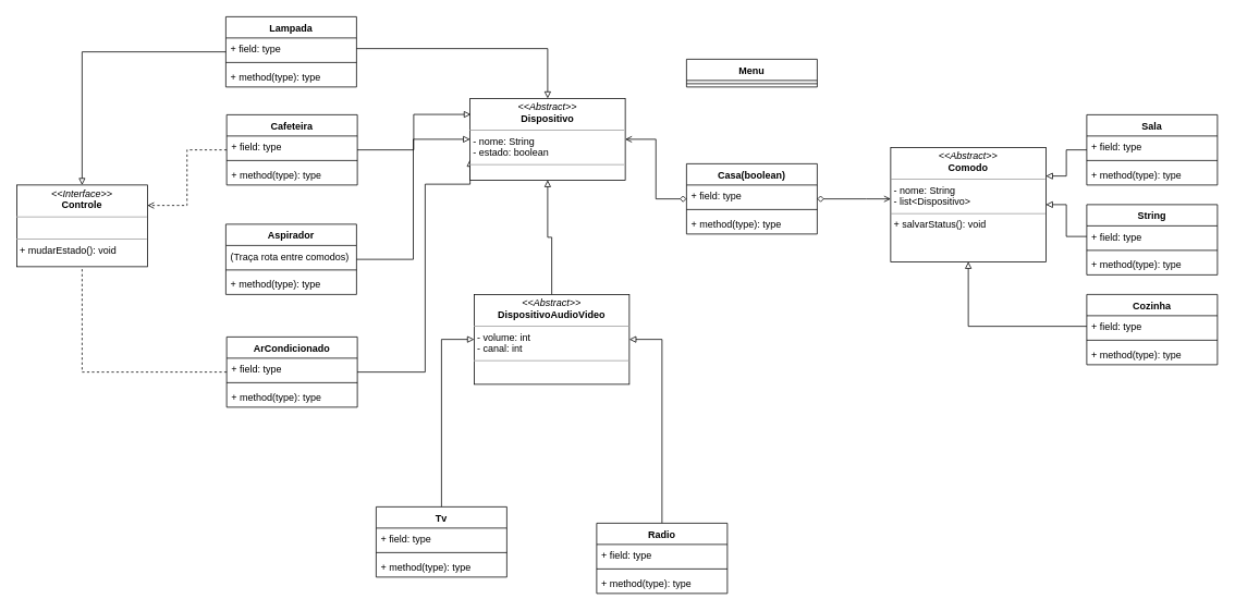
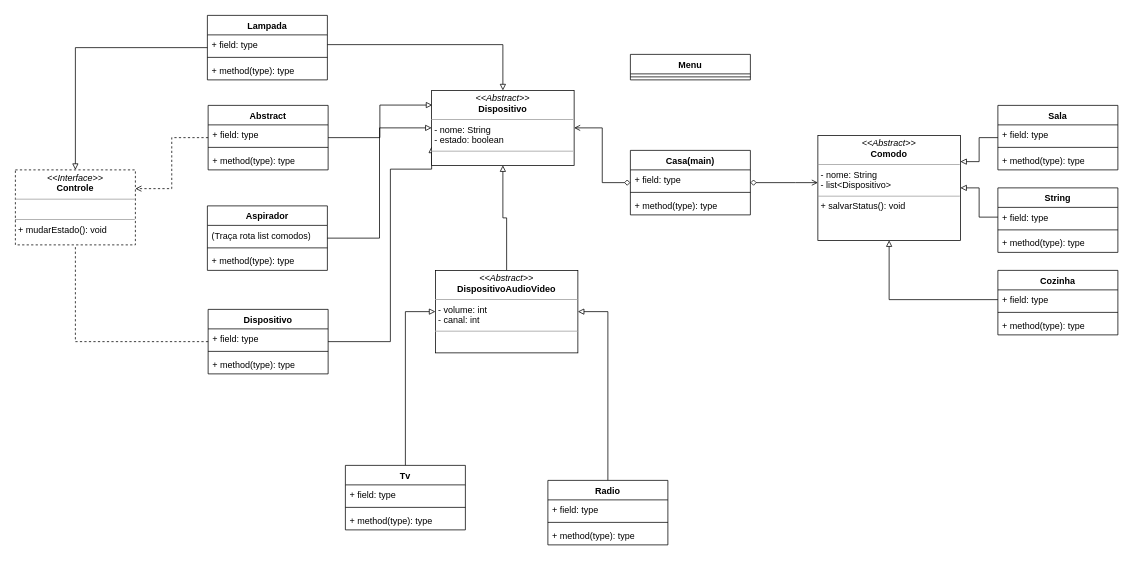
- <mxCell id="30" value="Cafeteira" style="swimlane;fontStyle=1;align=center;verticalAlign=top;childLayout=stackLayout;horizontal=1;startSize=26;horizontalStack=0;resizeParent=1;resizeParentMax=0;resizeLast=0;collapsible=1;marginBottom=0;whiteSpace=wrap;html=1;" parent="1" vertex="1"><mxGeometry x="277" y="140" width="160" height="86" as="geometry" /></mxCell>
+ <mxCell id="30" value="Abstract" style="swimlane;fontStyle=1;align=center;verticalAlign=top;childLayout=stackLayout;horizontal=1;startSize=26;horizontalStack=0;resizeParent=1;resizeParentMax=0;resizeLast=0;collapsible=1;marginBottom=0;whiteSpace=wrap;html=1;" parent="1" vertex="1"><mxGeometry x="277" y="140" width="160" height="86" as="geometry" /></mxCell>
- <mxCell id="45" value="Casa(boolean)" style="swimlane;fontStyle=1;align=center;verticalAlign=top;childLayout=stackLayout;horizontal=1;startSize=26;horizontalStack=0;resizeParent=1;resizeParentMax=0;resizeLast=0;collapsible=1;marginBottom=0;whiteSpace=wrap;html=1;" parent="1" vertex="1"><mxGeometry x="840" y="200" width="160" height="86" as="geometry" /></mxCell>
+ <mxCell id="45" value="Casa(main)" style="swimlane;fontStyle=1;align=center;verticalAlign=top;childLayout=stackLayout;horizontal=1;startSize=26;horizontalStack=0;resizeParent=1;resizeParentMax=0;resizeLast=0;collapsible=1;marginBottom=0;whiteSpace=wrap;html=1;" parent="1" vertex="1"><mxGeometry x="840" y="200" width="160" height="86" as="geometry" /></mxCell>
- <mxCell id="58" value="&lt;p style=&quot;margin:0px;margin-top:4px;text-align:center;&quot;&gt;&lt;i&gt;&amp;lt;&amp;lt;Interface&amp;gt;&amp;gt;&lt;/i&gt;&lt;br&gt;&lt;b&gt;Controle&lt;/b&gt;&lt;/p&gt;&lt;hr size=&quot;1&quot;&gt;&lt;p style=&quot;margin:0px;margin-left:4px;&quot;&gt;&lt;br&gt;&lt;/p&gt;&lt;hr size=&quot;1&quot;&gt;&lt;p style=&quot;margin:0px;margin-left:4px;&quot;&gt;+ mudarEstado(): void&lt;br&gt;&lt;/p&gt;" style="verticalAlign=top;align=left;overflow=fill;fontSize=12;fontFamily=Helvetica;html=1;whiteSpace=wrap;" vertex="1" parent="1"><mxGeometry x="20" y="226" width="160" height="100" as="geometry" /></mxCell>
+ <mxCell id="58" value="&lt;p style=&quot;margin:0px;margin-top:4px;text-align:center;&quot;&gt;&lt;i&gt;&amp;lt;&amp;lt;Interface&amp;gt;&amp;gt;&lt;/i&gt;&lt;br&gt;&lt;b&gt;Controle&lt;/b&gt;&lt;/p&gt;&lt;hr size=&quot;1&quot;&gt;&lt;p style=&quot;margin:0px;margin-left:4px;&quot;&gt;&lt;br&gt;&lt;/p&gt;&lt;hr size=&quot;1&quot;&gt;&lt;p style=&quot;margin:0px;margin-left:4px;&quot;&gt;+ mudarEstado(): void&lt;br&gt;&lt;/p&gt;" style="verticalAlign=top;align=left;overflow=fill;fontSize=12;fontFamily=Helvetica;html=1;whiteSpace=wrap;dashed=1;" vertex="1" parent="1"><mxGeometry x="20" y="226" width="160" height="100" as="geometry" /></mxCell>
- <mxCell id="51" value="(Traça rota entre comodos)" style="text;strokeColor=none;fillColor=none;align=left;verticalAlign=top;spacingLeft=4;spacingRight=4;overflow=hidden;rotatable=0;points=[[0,0.5],[1,0.5]];portConstraint=eastwest;whiteSpace=wrap;html=1;" parent="50" vertex="1"><mxGeometry y="26" width="160" height="26" as="geometry" /></mxCell>
+ <mxCell id="51" value="(Traça rota list comodos)" style="text;strokeColor=none;fillColor=none;align=left;verticalAlign=top;spacingLeft=4;spacingRight=4;overflow=hidden;rotatable=0;points=[[0,0.5],[1,0.5]];portConstraint=eastwest;whiteSpace=wrap;html=1;" parent="50" vertex="1"><mxGeometry y="26" width="160" height="26" as="geometry" /></mxCell>
- <mxCell id="15" value="ArCondicionado" style="swimlane;fontStyle=1;align=center;verticalAlign=top;childLayout=stackLayout;horizontal=1;startSize=26;horizontalStack=0;resizeParent=1;resizeParentMax=0;resizeLast=0;collapsible=1;marginBottom=0;whiteSpace=wrap;html=1;" parent="1" vertex="1"><mxGeometry x="277" y="412" width="160" height="86" as="geometry" /></mxCell>
+ <mxCell id="15" value="Dispositivo" style="swimlane;fontStyle=1;align=center;verticalAlign=top;childLayout=stackLayout;horizontal=1;startSize=26;horizontalStack=0;resizeParent=1;resizeParentMax=0;resizeLast=0;collapsible=1;marginBottom=0;whiteSpace=wrap;html=1;" parent="1" vertex="1"><mxGeometry x="277" y="412" width="160" height="86" as="geometry" /></mxCell>
